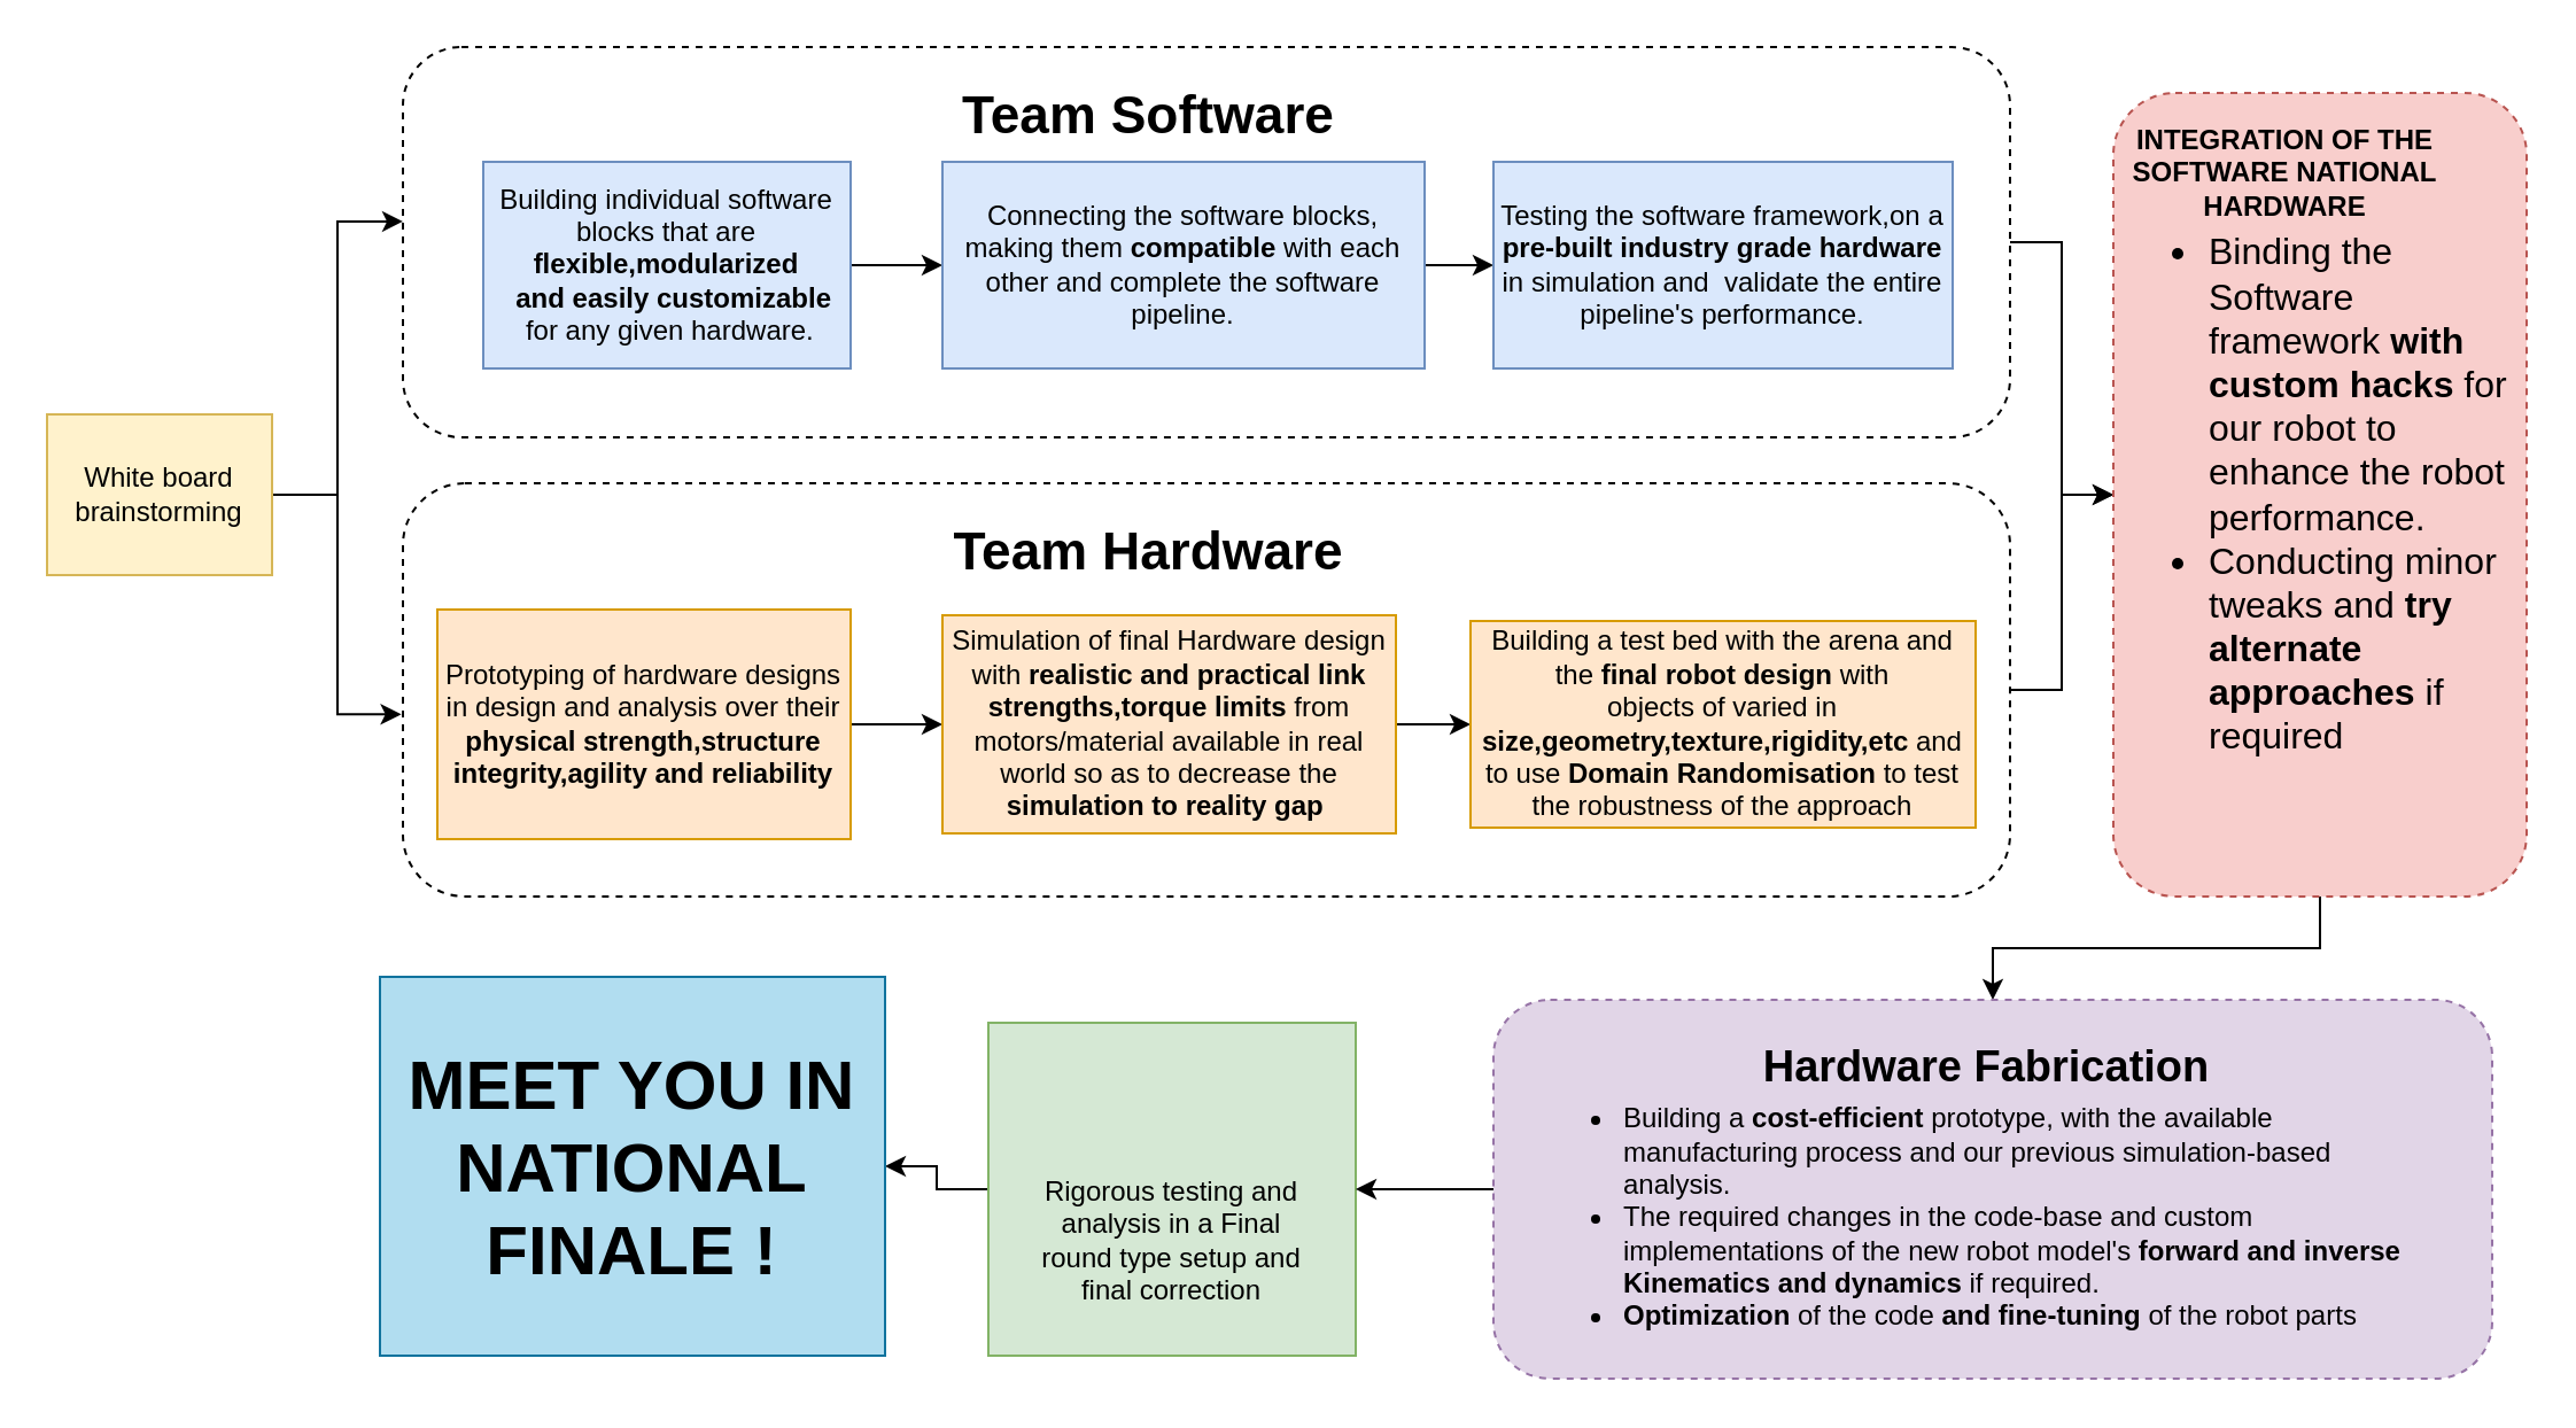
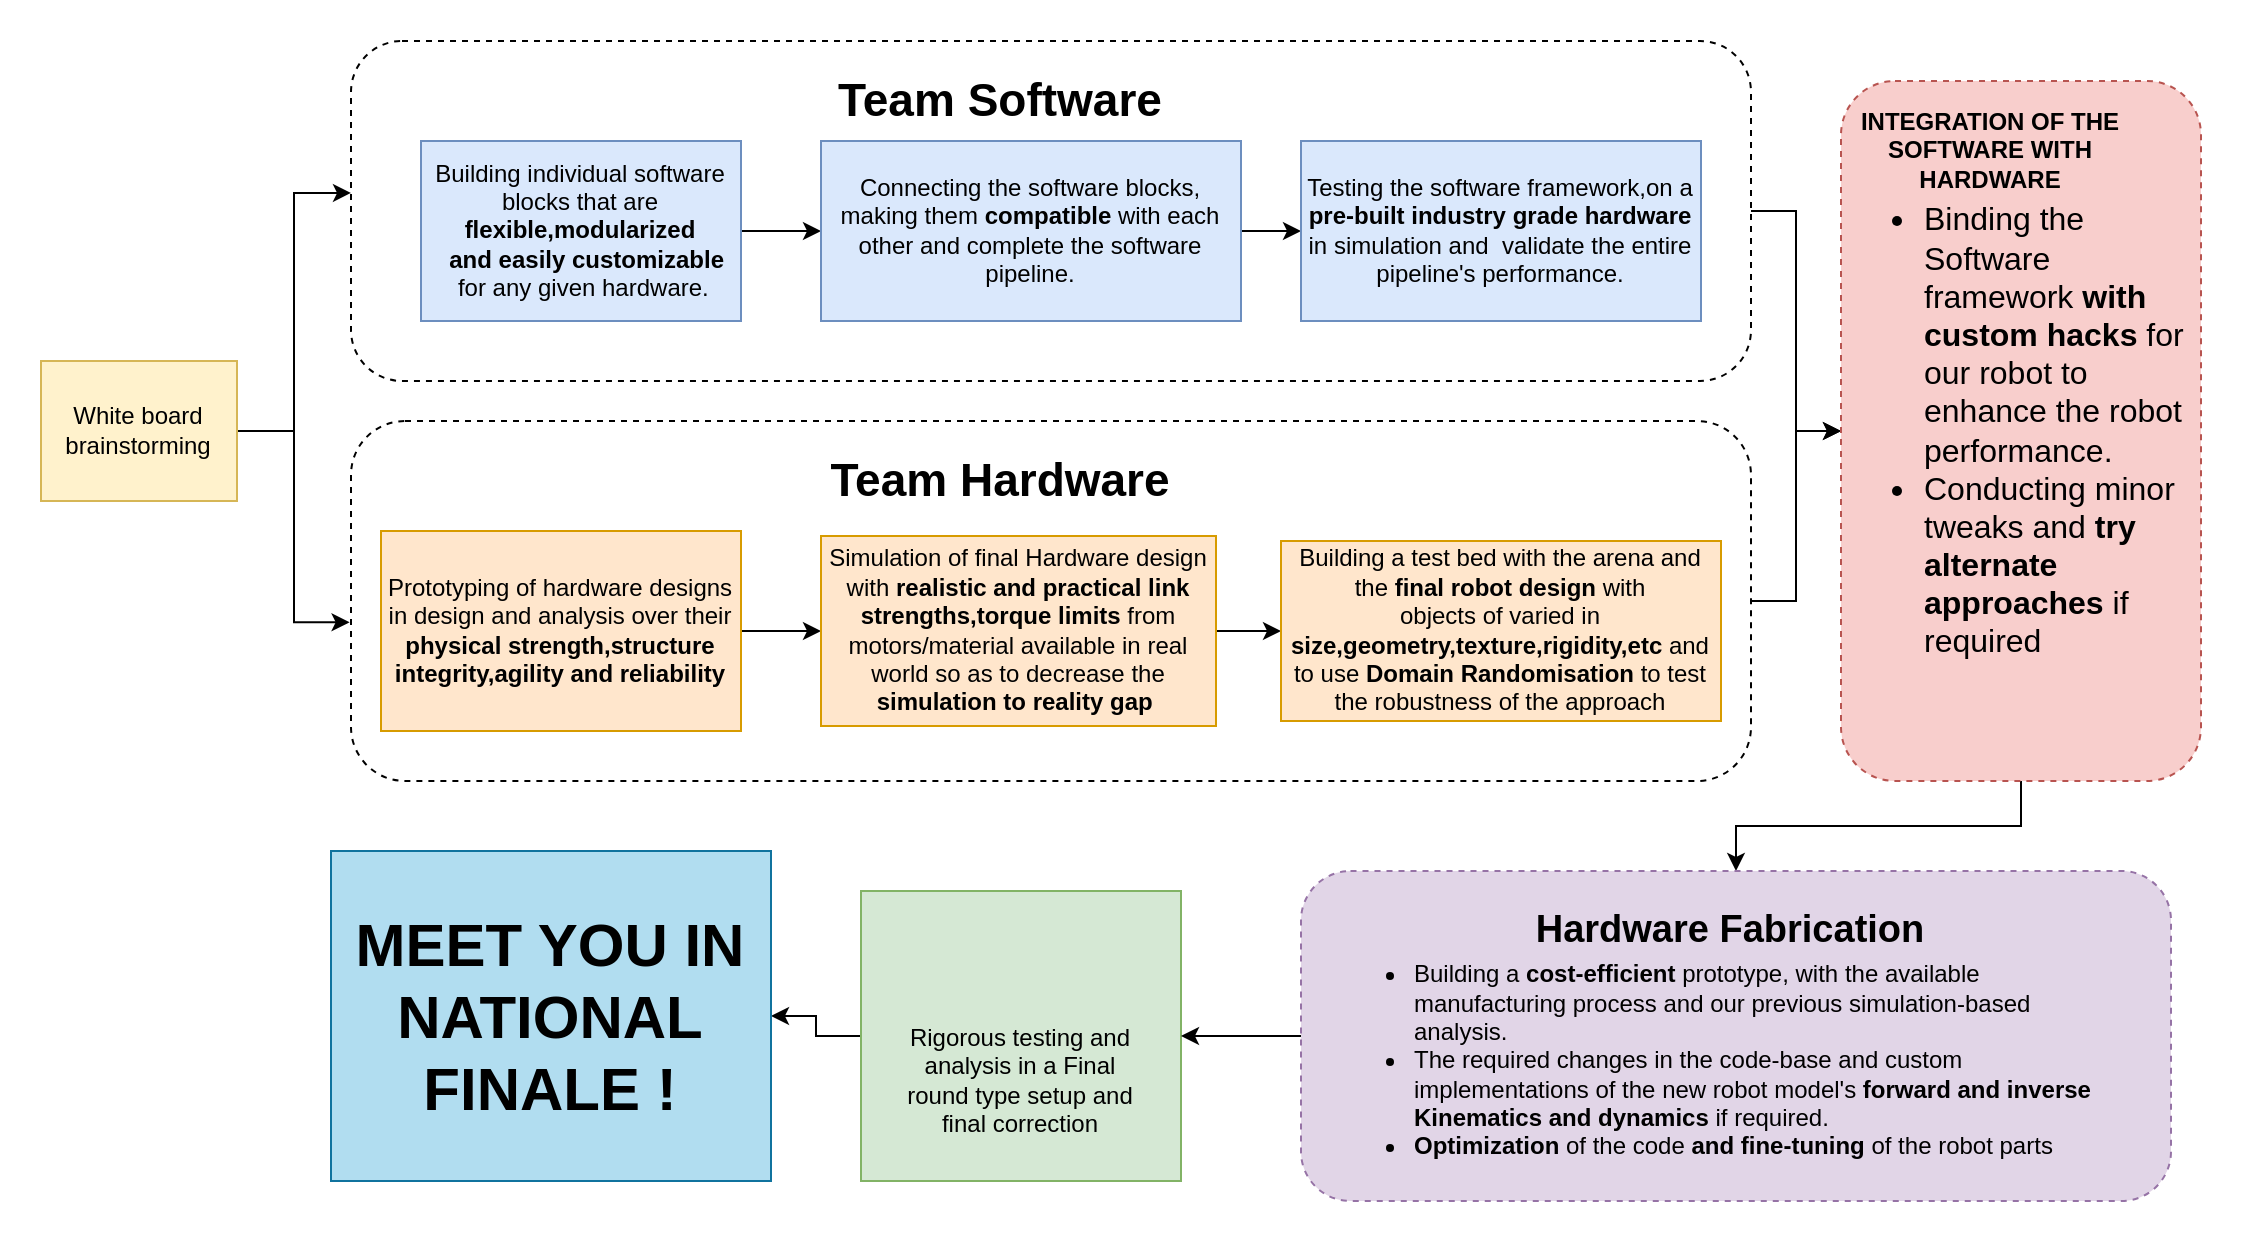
- <mxCell id="23" value="&lt;b&gt;INTEGRATION OF THE SOFTWARE NATIONAL HARDWARE&lt;/b&gt;" style="text;html=1;strokeColor=none;fillColor=none;align=center;verticalAlign=middle;whiteSpace=wrap;rounded=0;dashed=1;" vertex="1" parent="1"><mxGeometry x="920" y="50" width="150" height="50" as="geometry" /></mxCell>
+ <mxCell id="23" value="&lt;b&gt;INTEGRATION OF THE SOFTWARE WITH HARDWARE&lt;/b&gt;" style="text;html=1;strokeColor=none;fillColor=none;align=center;verticalAlign=middle;whiteSpace=wrap;rounded=0;dashed=1;" vertex="1" parent="1"><mxGeometry x="920" y="50" width="150" height="50" as="geometry" /></mxCell>
